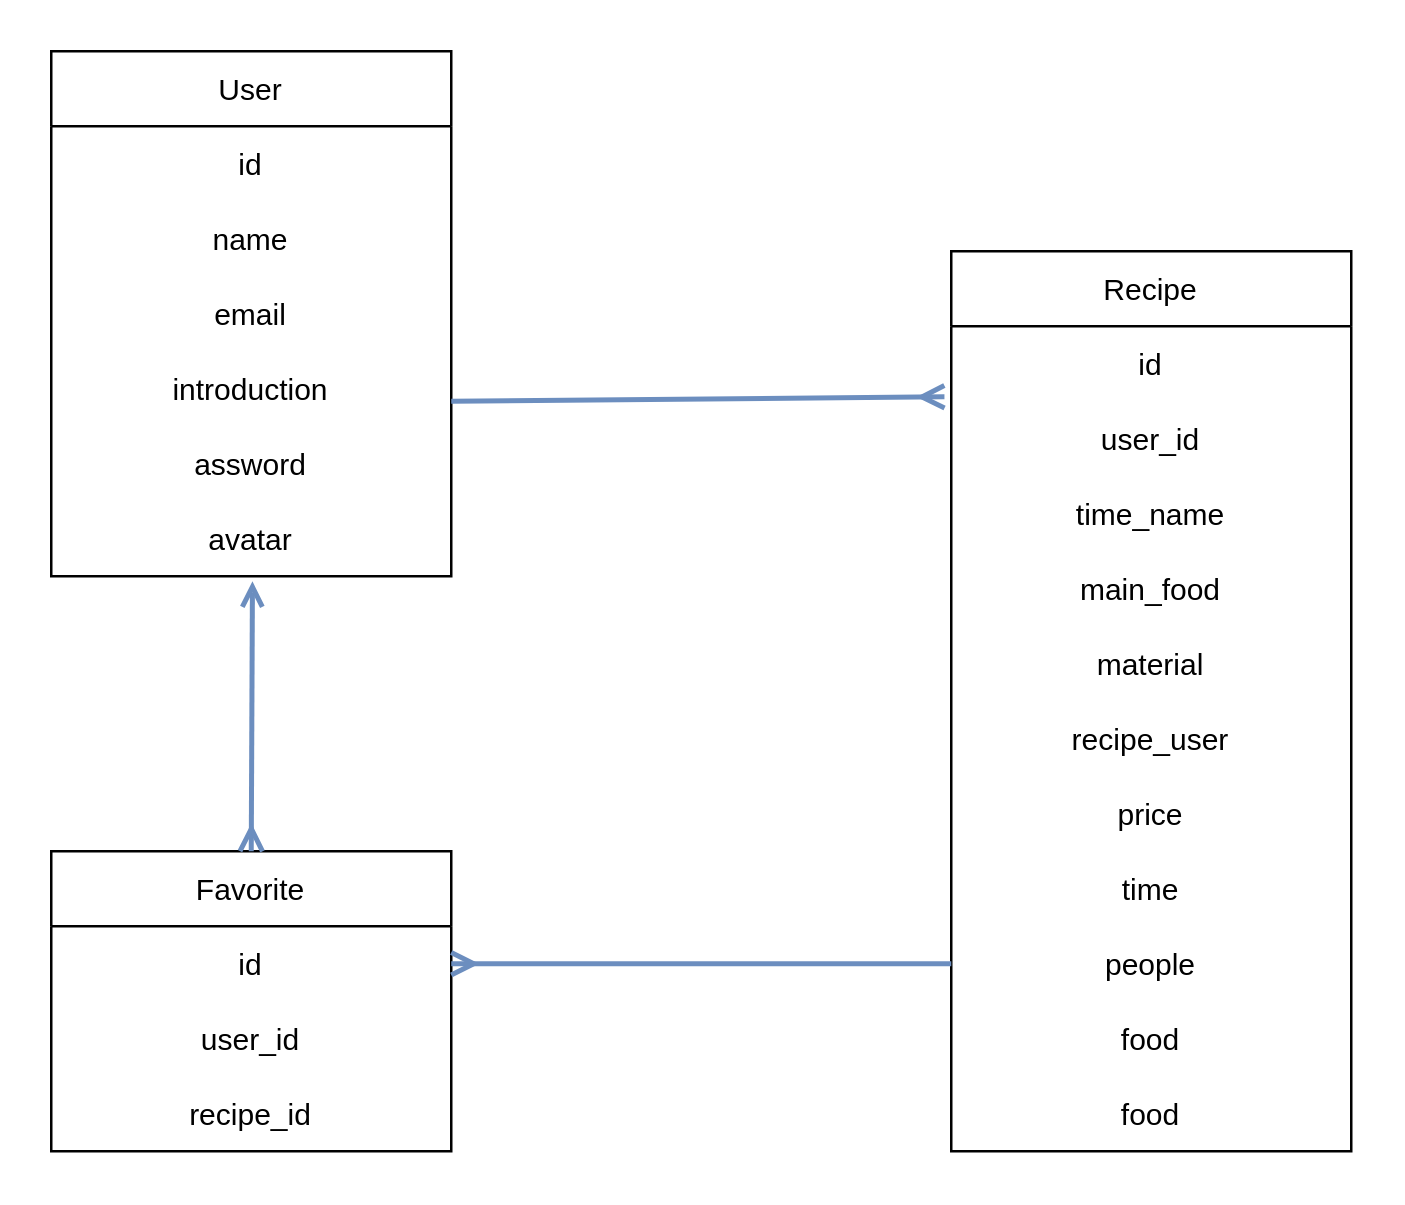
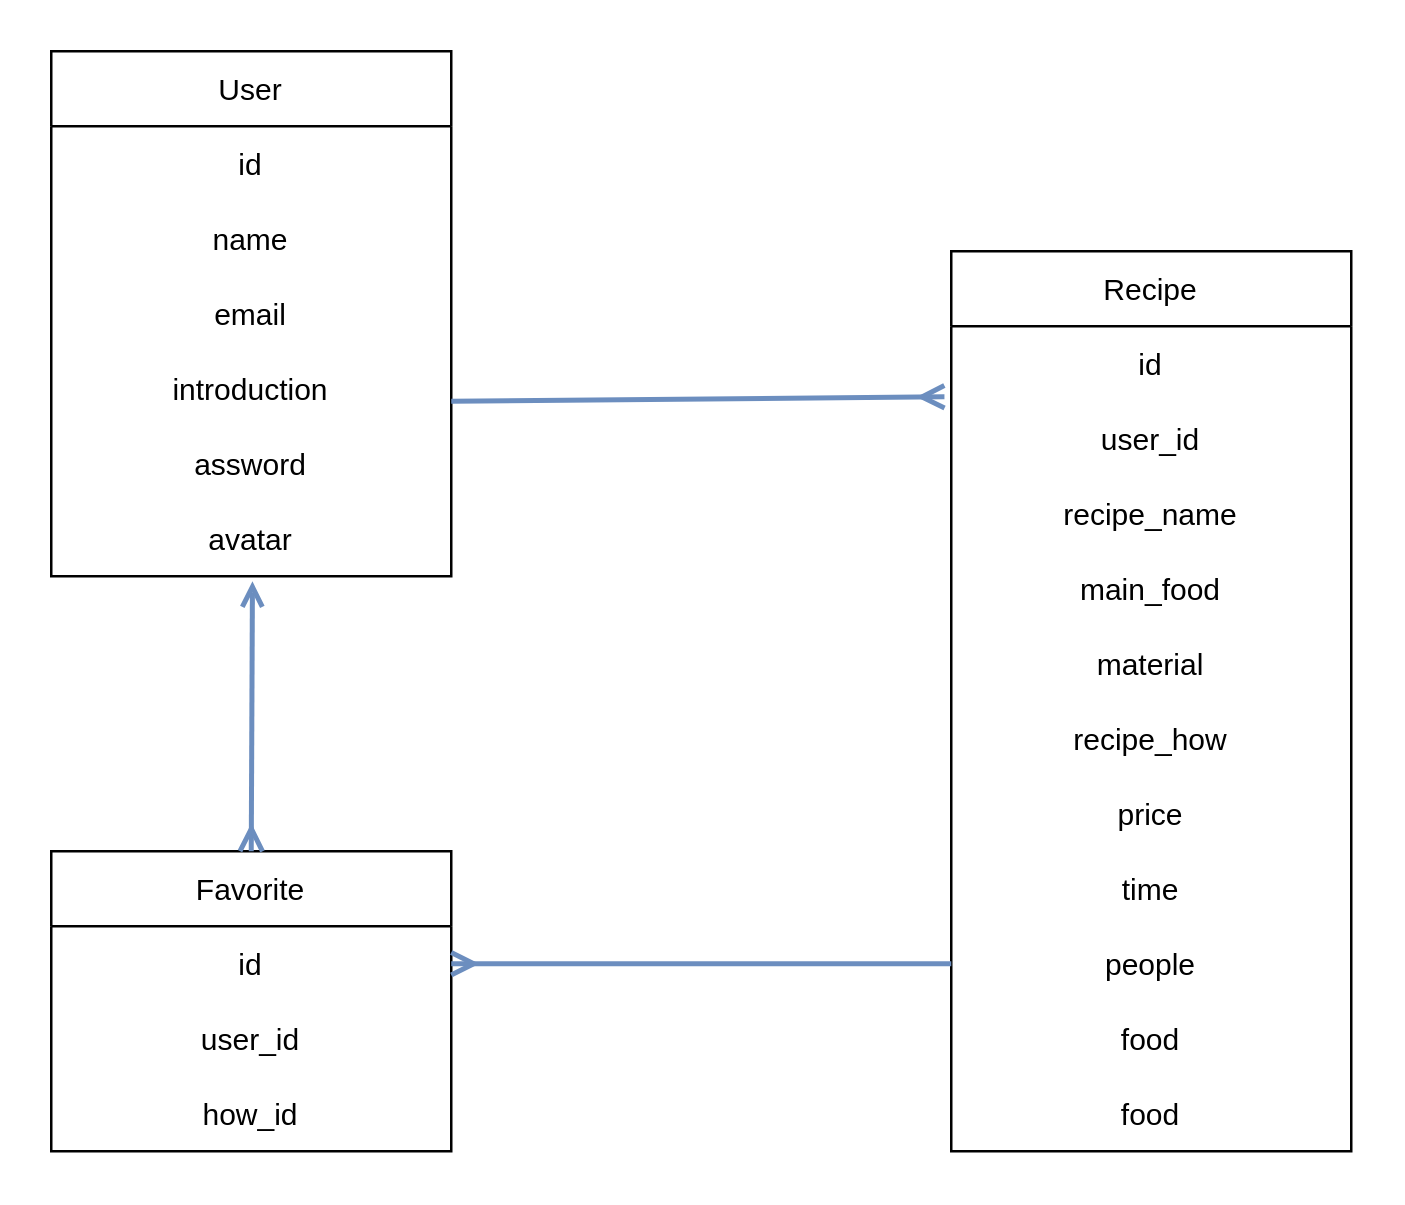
- <mxCell id="12" value="time_name" style="text;strokeColor=none;fillColor=none;align=center;verticalAlign=middle;spacingLeft=4;spacingRight=4;overflow=hidden;points=[[0,0.5],[1,0.5]];portConstraint=eastwest;rotatable=0;" vertex="1" parent="9"><mxGeometry y="90" width="160" height="30" as="geometry" /></mxCell>
+ <mxCell id="12" value="recipe_name" style="text;strokeColor=none;fillColor=none;align=center;verticalAlign=middle;spacingLeft=4;spacingRight=4;overflow=hidden;points=[[0,0.5],[1,0.5]];portConstraint=eastwest;rotatable=0;" vertex="1" parent="9"><mxGeometry y="90" width="160" height="30" as="geometry" /></mxCell>
- <mxCell id="15" value="recipe_user" style="text;strokeColor=none;fillColor=none;align=center;verticalAlign=middle;spacingLeft=4;spacingRight=4;overflow=hidden;points=[[0,0.5],[1,0.5]];portConstraint=eastwest;rotatable=0;" vertex="1" parent="9"><mxGeometry y="180" width="160" height="30" as="geometry" /></mxCell>
+ <mxCell id="15" value="recipe_how" style="text;strokeColor=none;fillColor=none;align=center;verticalAlign=middle;spacingLeft=4;spacingRight=4;overflow=hidden;points=[[0,0.5],[1,0.5]];portConstraint=eastwest;rotatable=0;" vertex="1" parent="9"><mxGeometry y="180" width="160" height="30" as="geometry" /></mxCell>
- <mxCell id="24" value="recipe_id" style="text;strokeColor=none;fillColor=none;align=center;verticalAlign=middle;spacingLeft=4;spacingRight=4;overflow=hidden;points=[[0,0.5],[1,0.5]];portConstraint=eastwest;rotatable=0;" vertex="1" parent="21"><mxGeometry y="90" width="160" height="30" as="geometry" /></mxCell>
+ <mxCell id="24" value="how_id" style="text;strokeColor=none;fillColor=none;align=center;verticalAlign=middle;spacingLeft=4;spacingRight=4;overflow=hidden;points=[[0,0.5],[1,0.5]];portConstraint=eastwest;rotatable=0;" vertex="1" parent="21"><mxGeometry y="90" width="160" height="30" as="geometry" /></mxCell>
